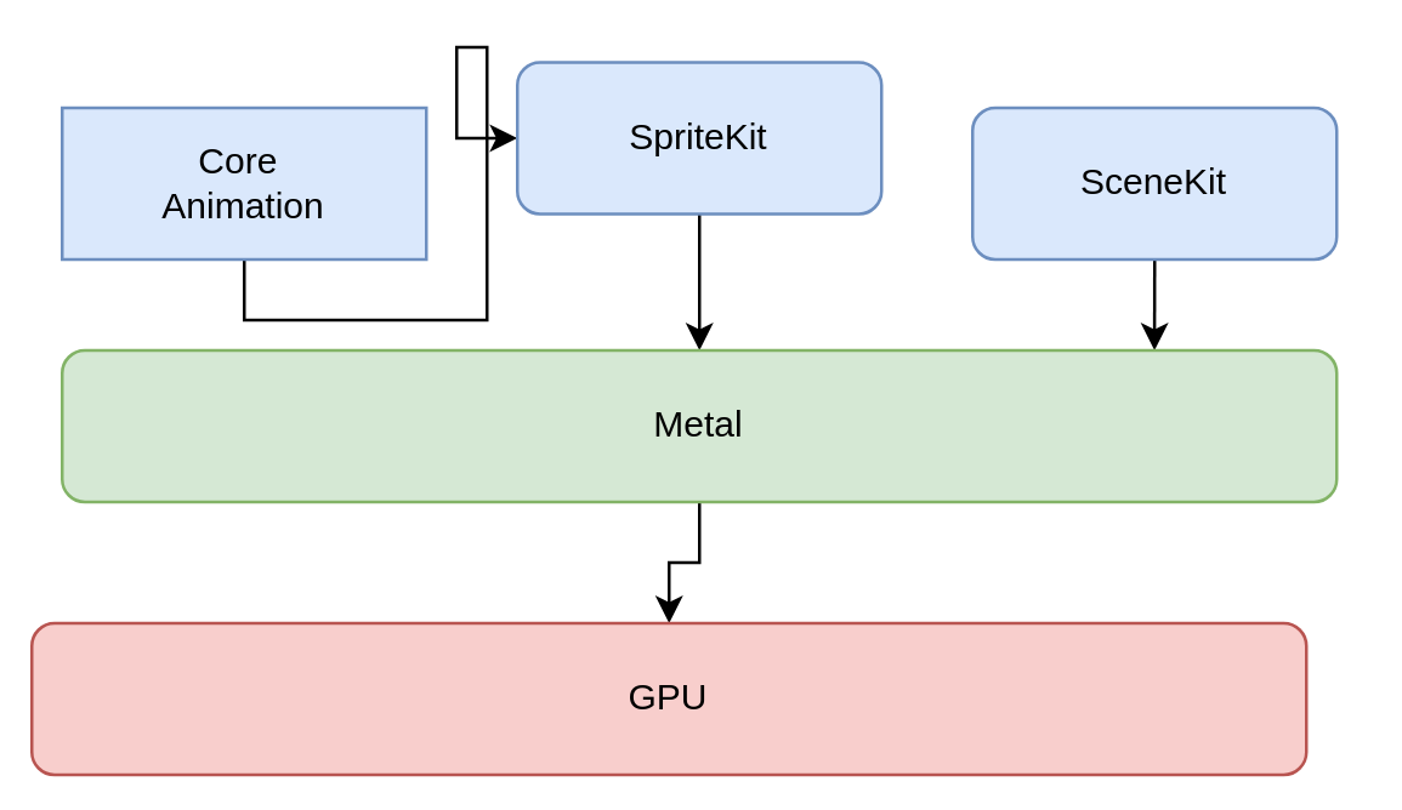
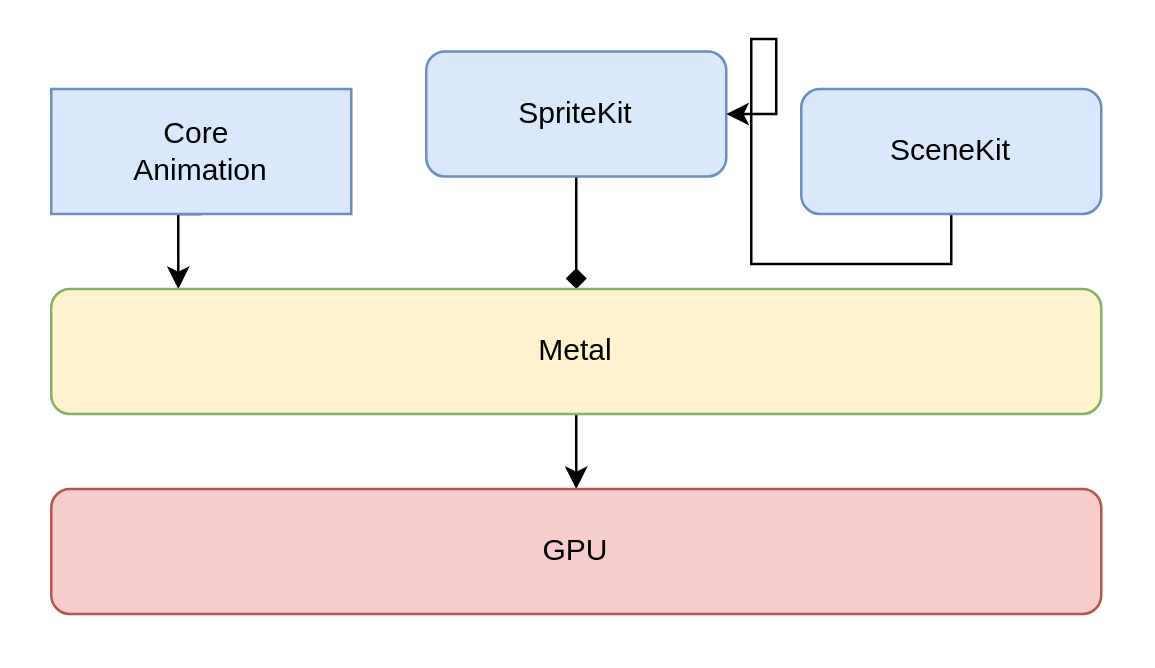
- <mxCell id="2" style="edgeStyle=orthogonalEdgeStyle;rounded=0;orthogonalLoop=1;jettySize=auto;html=1;exitX=0.5;exitY=1;exitDx=0;exitDy=0;" edge="1" parent="1" source="3" target="5"><mxGeometry relative="1" as="geometry" /></mxCell>
+ <mxCell id="2" style="edgeStyle=orthogonalEdgeStyle;rounded=0;orthogonalLoop=1;jettySize=auto;html=1;exitX=0.5;exitY=1;exitDx=0;exitDy=0;entryX=0.121;entryY=0;entryDx=0;entryDy=0;entryPerimeter=0;" edge="1" parent="1" source="3" target="9"><mxGeometry relative="1" as="geometry" /></mxCell>
- <mxCell id="6" style="edgeStyle=orthogonalEdgeStyle;rounded=0;orthogonalLoop=1;jettySize=auto;html=1;exitX=0.5;exitY=1;exitDx=0;exitDy=0;entryX=0.857;entryY=0;entryDx=0;entryDy=0;entryPerimeter=0;" edge="1" parent="1" source="7" target="9"><mxGeometry relative="1" as="geometry" /></mxCell>
+ <mxCell id="6" style="edgeStyle=orthogonalEdgeStyle;rounded=0;orthogonalLoop=1;jettySize=auto;html=1;exitX=0.5;exitY=1;exitDx=0;exitDy=0;" edge="1" parent="1" source="7" target="5"><mxGeometry relative="1" as="geometry" /></mxCell>
- <mxCell id="4" style="edgeStyle=orthogonalEdgeStyle;rounded=0;orthogonalLoop=1;jettySize=auto;html=1;exitX=0.5;exitY=1;exitDx=0;exitDy=0;entryX=0.5;entryY=0;entryDx=0;entryDy=0;" edge="1" parent="1" source="5" target="9"><mxGeometry relative="1" as="geometry" /></mxCell>
+ <mxCell id="4" style="edgeStyle=orthogonalEdgeStyle;rounded=0;orthogonalLoop=1;jettySize=auto;html=1;exitX=0.5;exitY=1;exitDx=0;exitDy=0;entryX=0.5;entryY=0;entryDx=0;entryDy=0;endArrow=diamond;" edge="1" parent="1" source="5" target="9"><mxGeometry relative="1" as="geometry" /></mxCell>
- <mxCell id="9" value="Metal" style="rounded=1;whiteSpace=wrap;html=1;fillColor=#d5e8d4;strokeColor=#82b366;" vertex="1" parent="1"><mxGeometry x="20" y="115" width="420" height="50" as="geometry" /></mxCell>
+ <mxCell id="9" value="Metal" style="rounded=1;whiteSpace=wrap;html=1;fillColor=#fff2cc;strokeColor=#82b366;" vertex="1" parent="1"><mxGeometry x="20" y="115" width="420" height="50" as="geometry" /></mxCell>
- <mxCell id="10" value="GPU" style="rounded=1;whiteSpace=wrap;html=1;fillColor=#f8cecc;strokeColor=#b85450;" vertex="1" parent="1"><mxGeometry x="10" y="205" width="420" height="50" as="geometry" /></mxCell>
+ <mxCell id="10" value="GPU" style="rounded=1;whiteSpace=wrap;html=1;fillColor=#f8cecc;strokeColor=#b85450;" vertex="1" parent="1"><mxGeometry x="20" y="195" width="420" height="50" as="geometry" /></mxCell>
